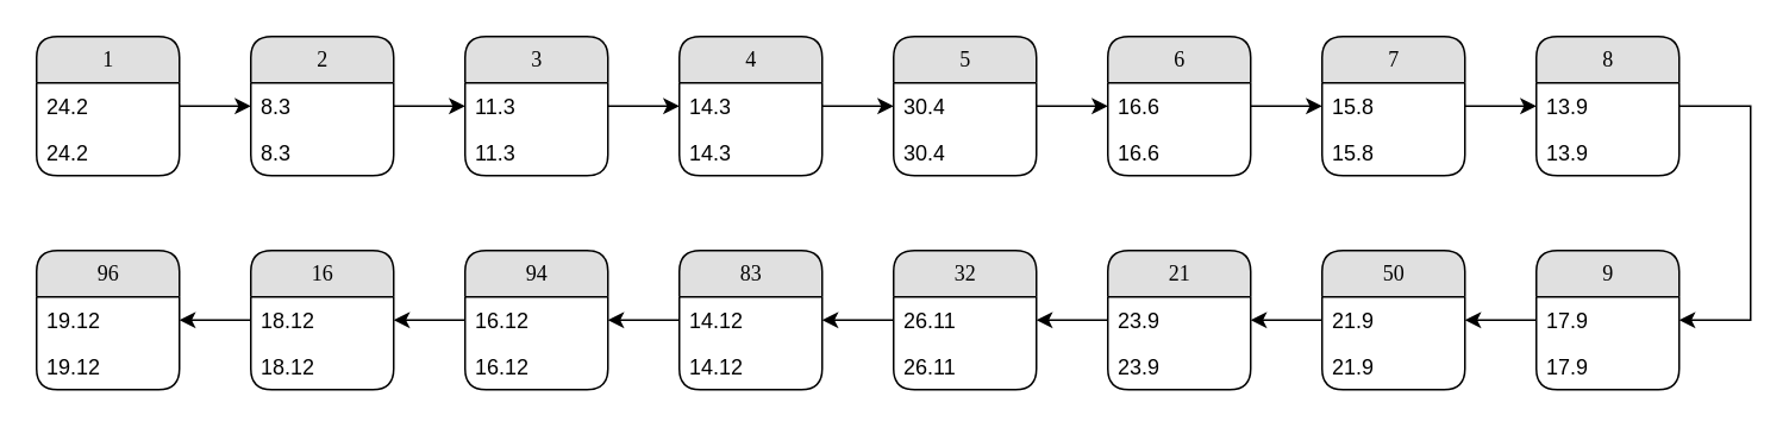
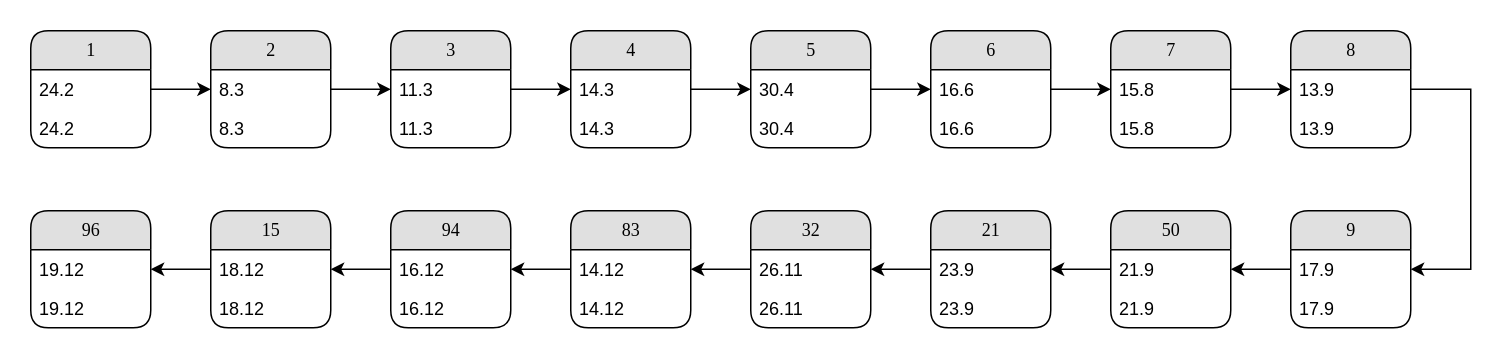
- <mxCell id="8" value="16" style="swimlane;html=1;fontStyle=0;childLayout=stackLayout;horizontal=1;startSize=26;fillColor=#e0e0e0;horizontalStack=0;resizeParent=1;resizeLast=0;collapsible=1;marginBottom=0;swimlaneFillColor=#ffffff;align=center;rounded=1;shadow=0;comic=0;labelBackgroundColor=none;strokeWidth=1;fontFamily=Verdana;fontSize=12" vertex="1" parent="1"><mxGeometry x="140" y="140" width="80" height="78" as="geometry" /></mxCell>
+ <mxCell id="8" value="15" style="swimlane;html=1;fontStyle=0;childLayout=stackLayout;horizontal=1;startSize=26;fillColor=#e0e0e0;horizontalStack=0;resizeParent=1;resizeLast=0;collapsible=1;marginBottom=0;swimlaneFillColor=#ffffff;align=center;rounded=1;shadow=0;comic=0;labelBackgroundColor=none;strokeWidth=1;fontFamily=Verdana;fontSize=12" vertex="1" parent="1"><mxGeometry x="140" y="140" width="80" height="78" as="geometry" /></mxCell>
